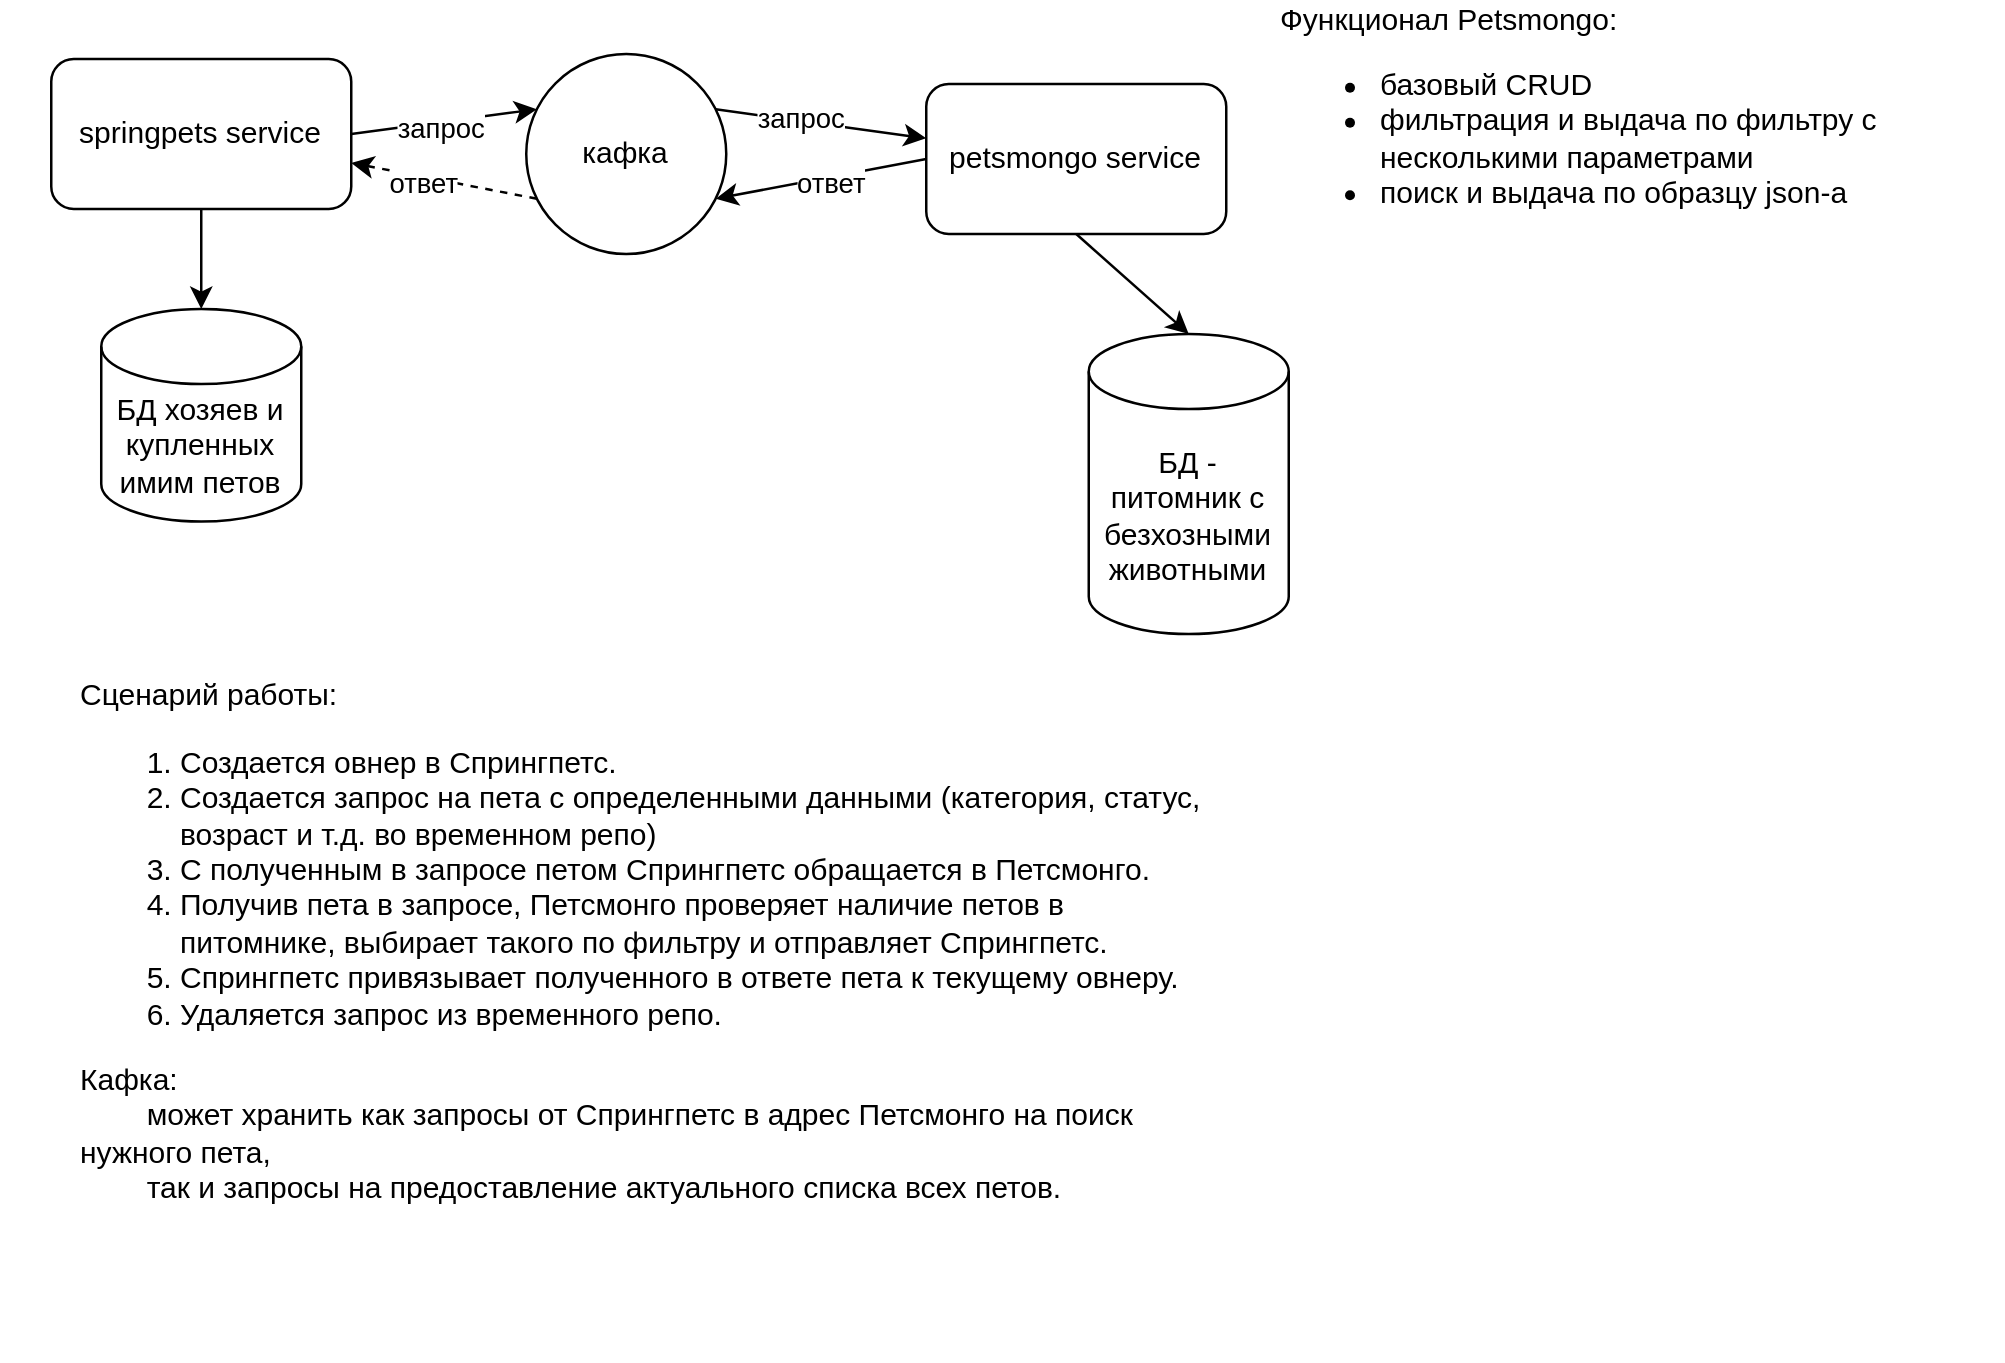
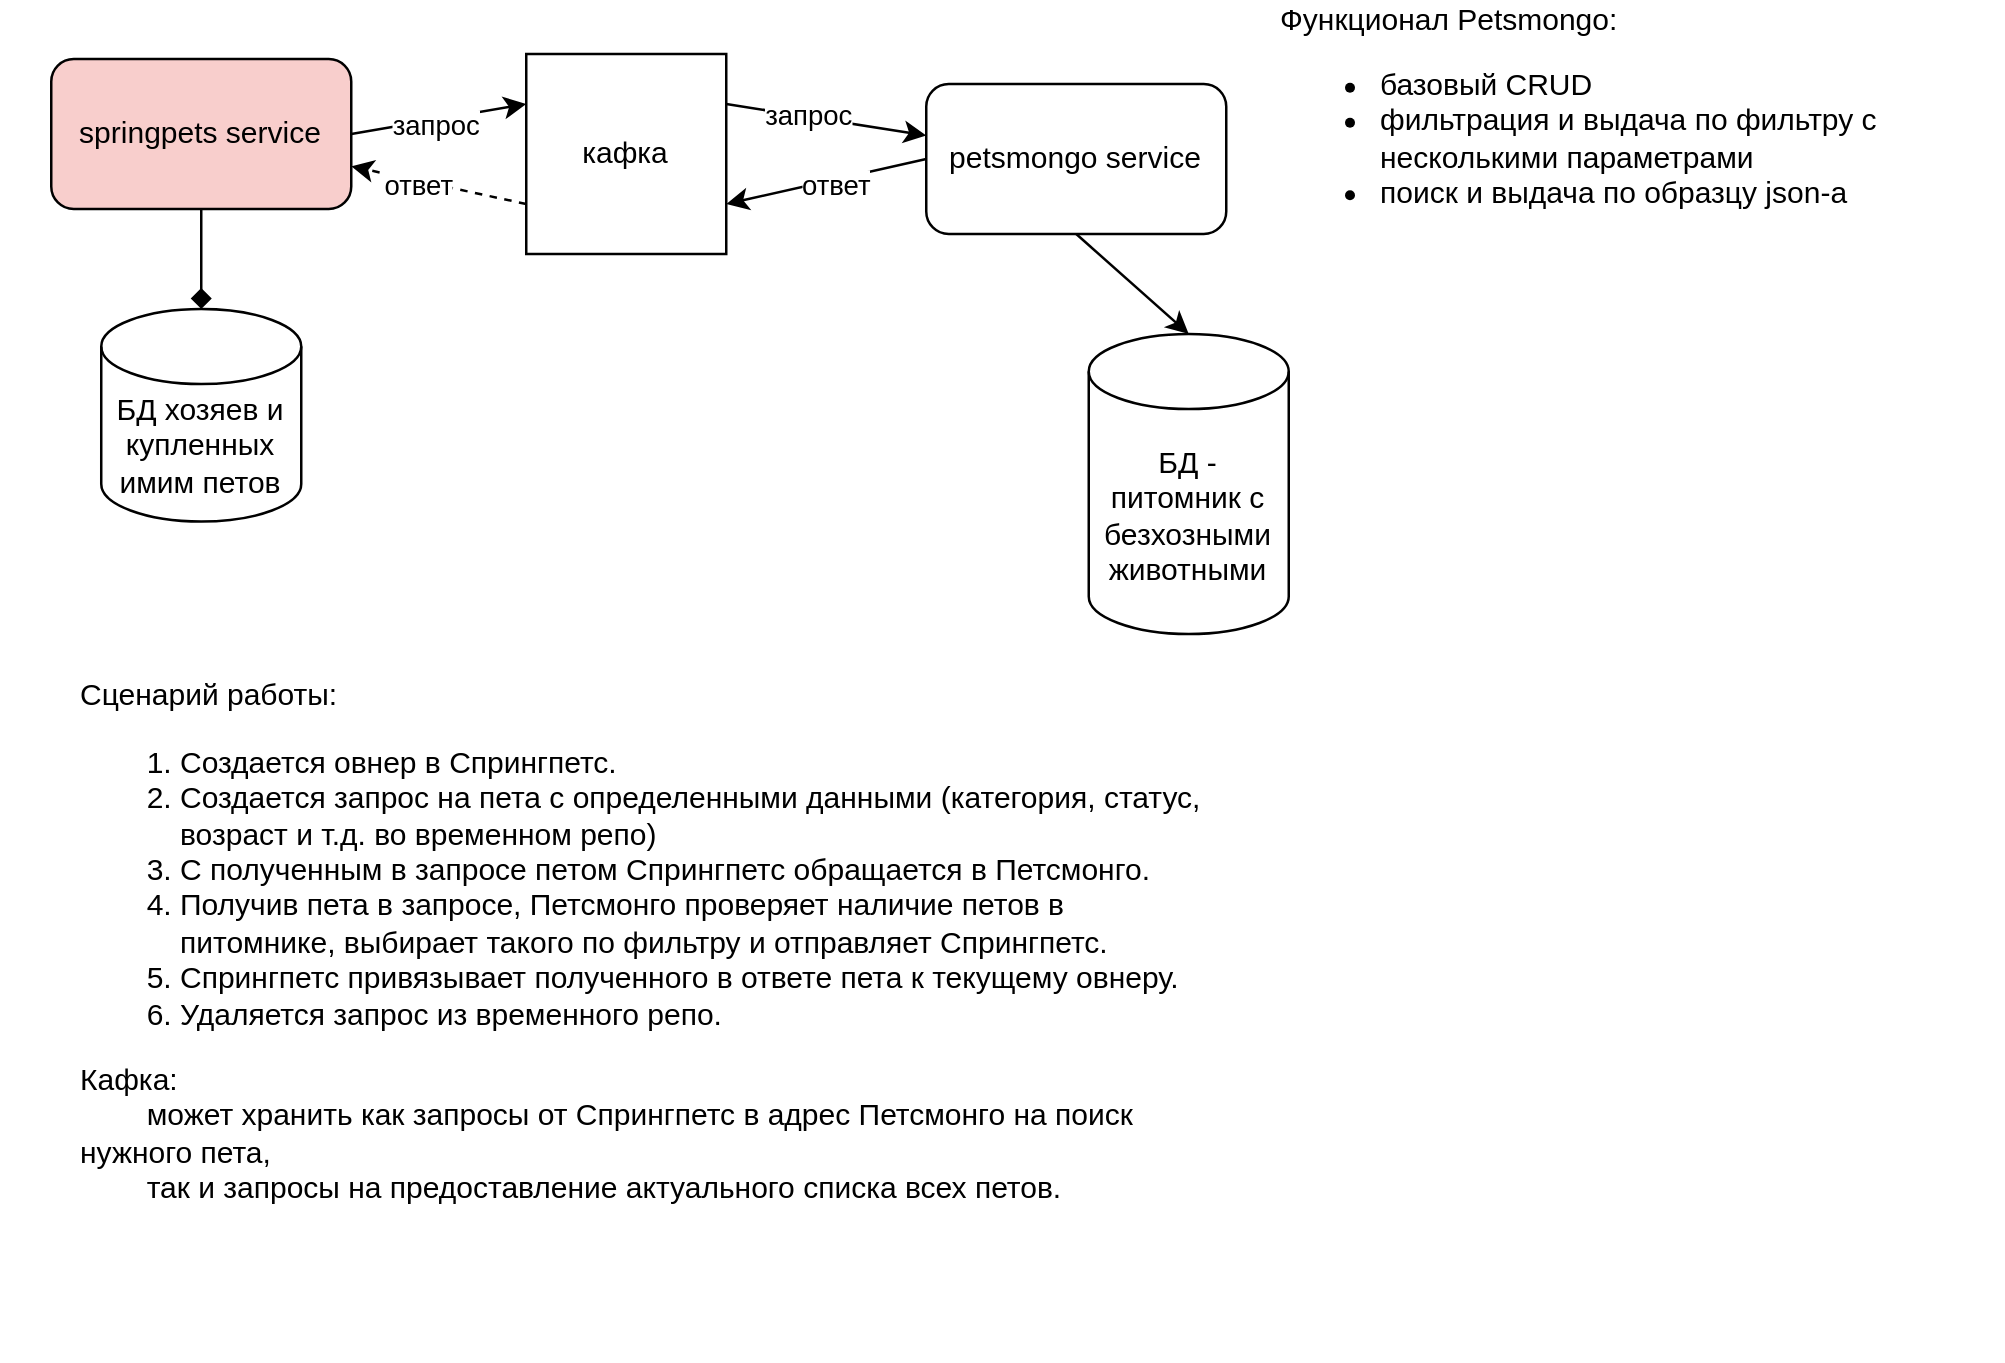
- <mxCell id="5" value="springpets service" style="rounded=1;whiteSpace=wrap;html=1;" parent="1" vertex="1"><mxGeometry x="20" y="22" width="120" height="60" as="geometry" /></mxCell>
+ <mxCell id="5" value="springpets service" style="rounded=1;whiteSpace=wrap;html=1;fillColor=#f8cecc;" parent="1" vertex="1"><mxGeometry x="20" y="22" width="120" height="60" as="geometry" /></mxCell>
- <mxCell id="9" value="кафка" style="ellipse;whiteSpace=wrap;html=1;aspect=fixed;" parent="1" vertex="1"><mxGeometry x="210" y="20" width="80" height="80" as="geometry" /></mxCell>
+ <mxCell id="9" value="кафка" style="whiteSpace=wrap;html=1;aspect=fixed;" parent="1" vertex="1"><mxGeometry x="210" y="20" width="80" height="80" as="geometry" /></mxCell>
- <mxCell id="7" value="" style="endArrow=classic;html=1;rounded=0;exitX=0.5;exitY=1;exitDx=0;exitDy=0;" parent="1" source="5" target="3" edge="1"><mxGeometry width="50" height="50" relative="1" as="geometry"><mxPoint x="320" y="192" as="sourcePoint" /><mxPoint x="230" y="182" as="targetPoint" /></mxGeometry></mxCell>
+ <mxCell id="7" value="" style="endArrow=diamond;html=1;rounded=0;exitX=0.5;exitY=1;exitDx=0;exitDy=0;" parent="1" source="5" target="3" edge="1"><mxGeometry width="50" height="50" relative="1" as="geometry"><mxPoint x="320" y="192" as="sourcePoint" /><mxPoint x="230" y="182" as="targetPoint" /></mxGeometry></mxCell>
